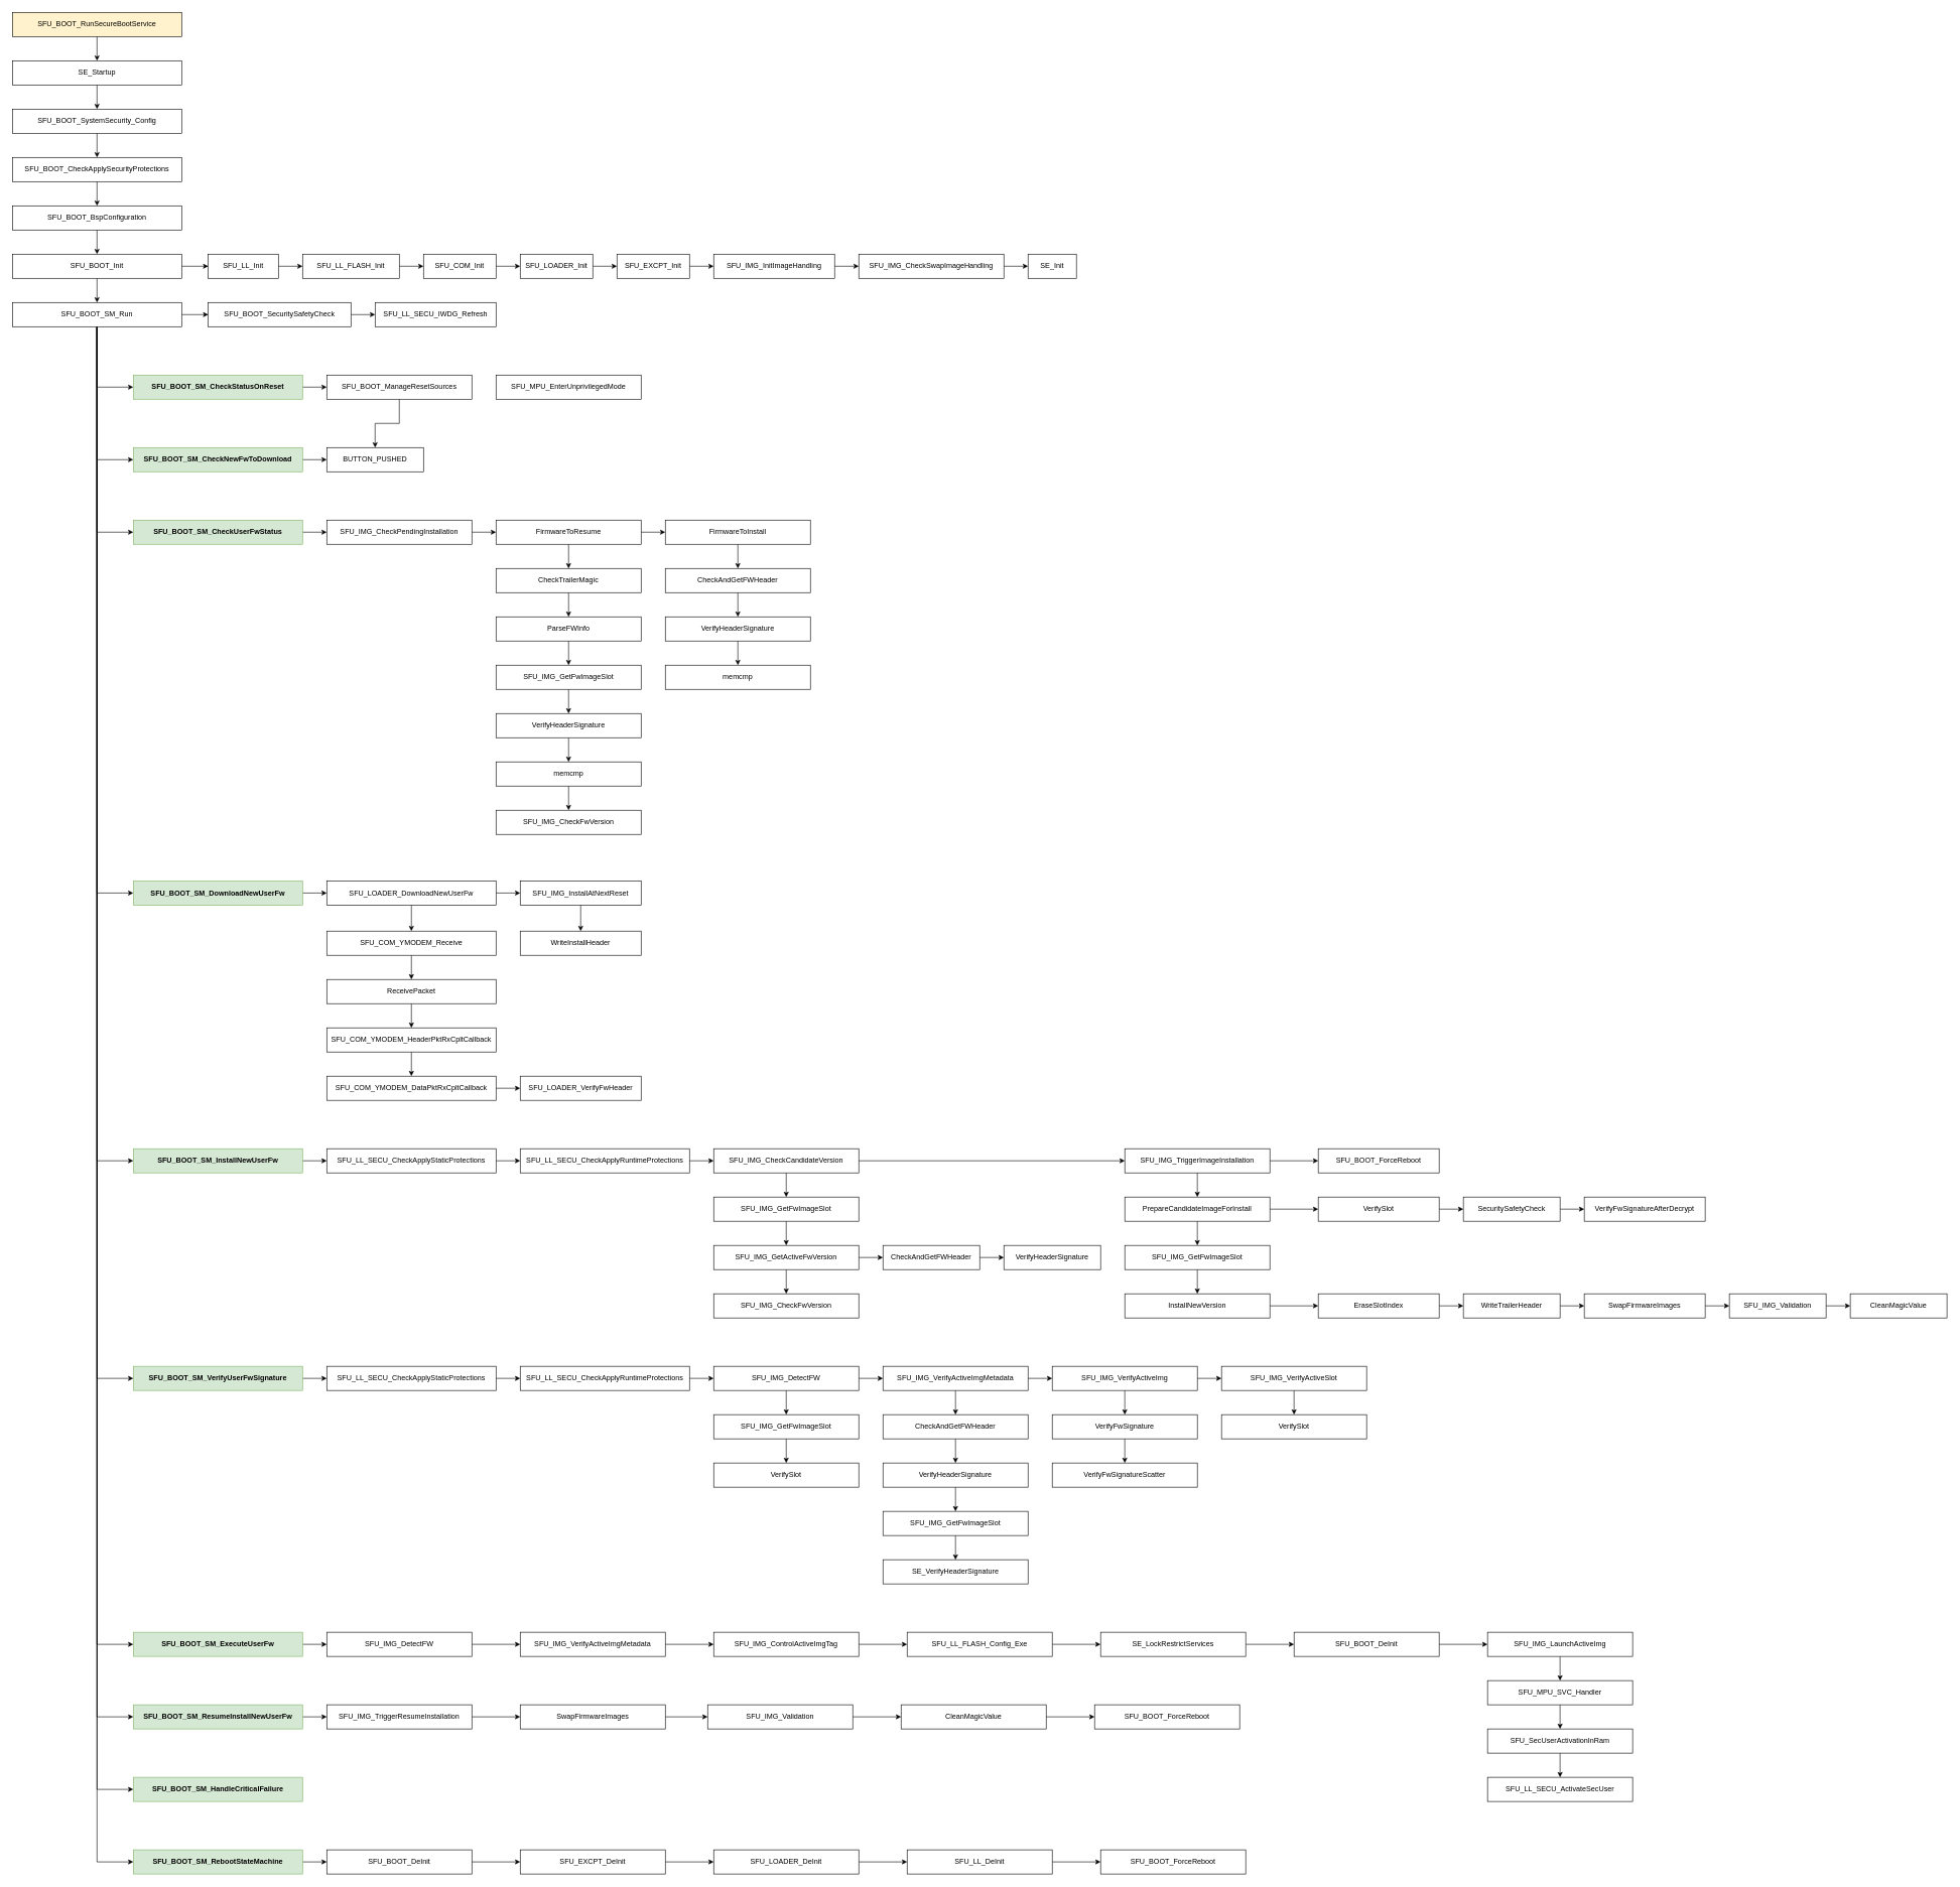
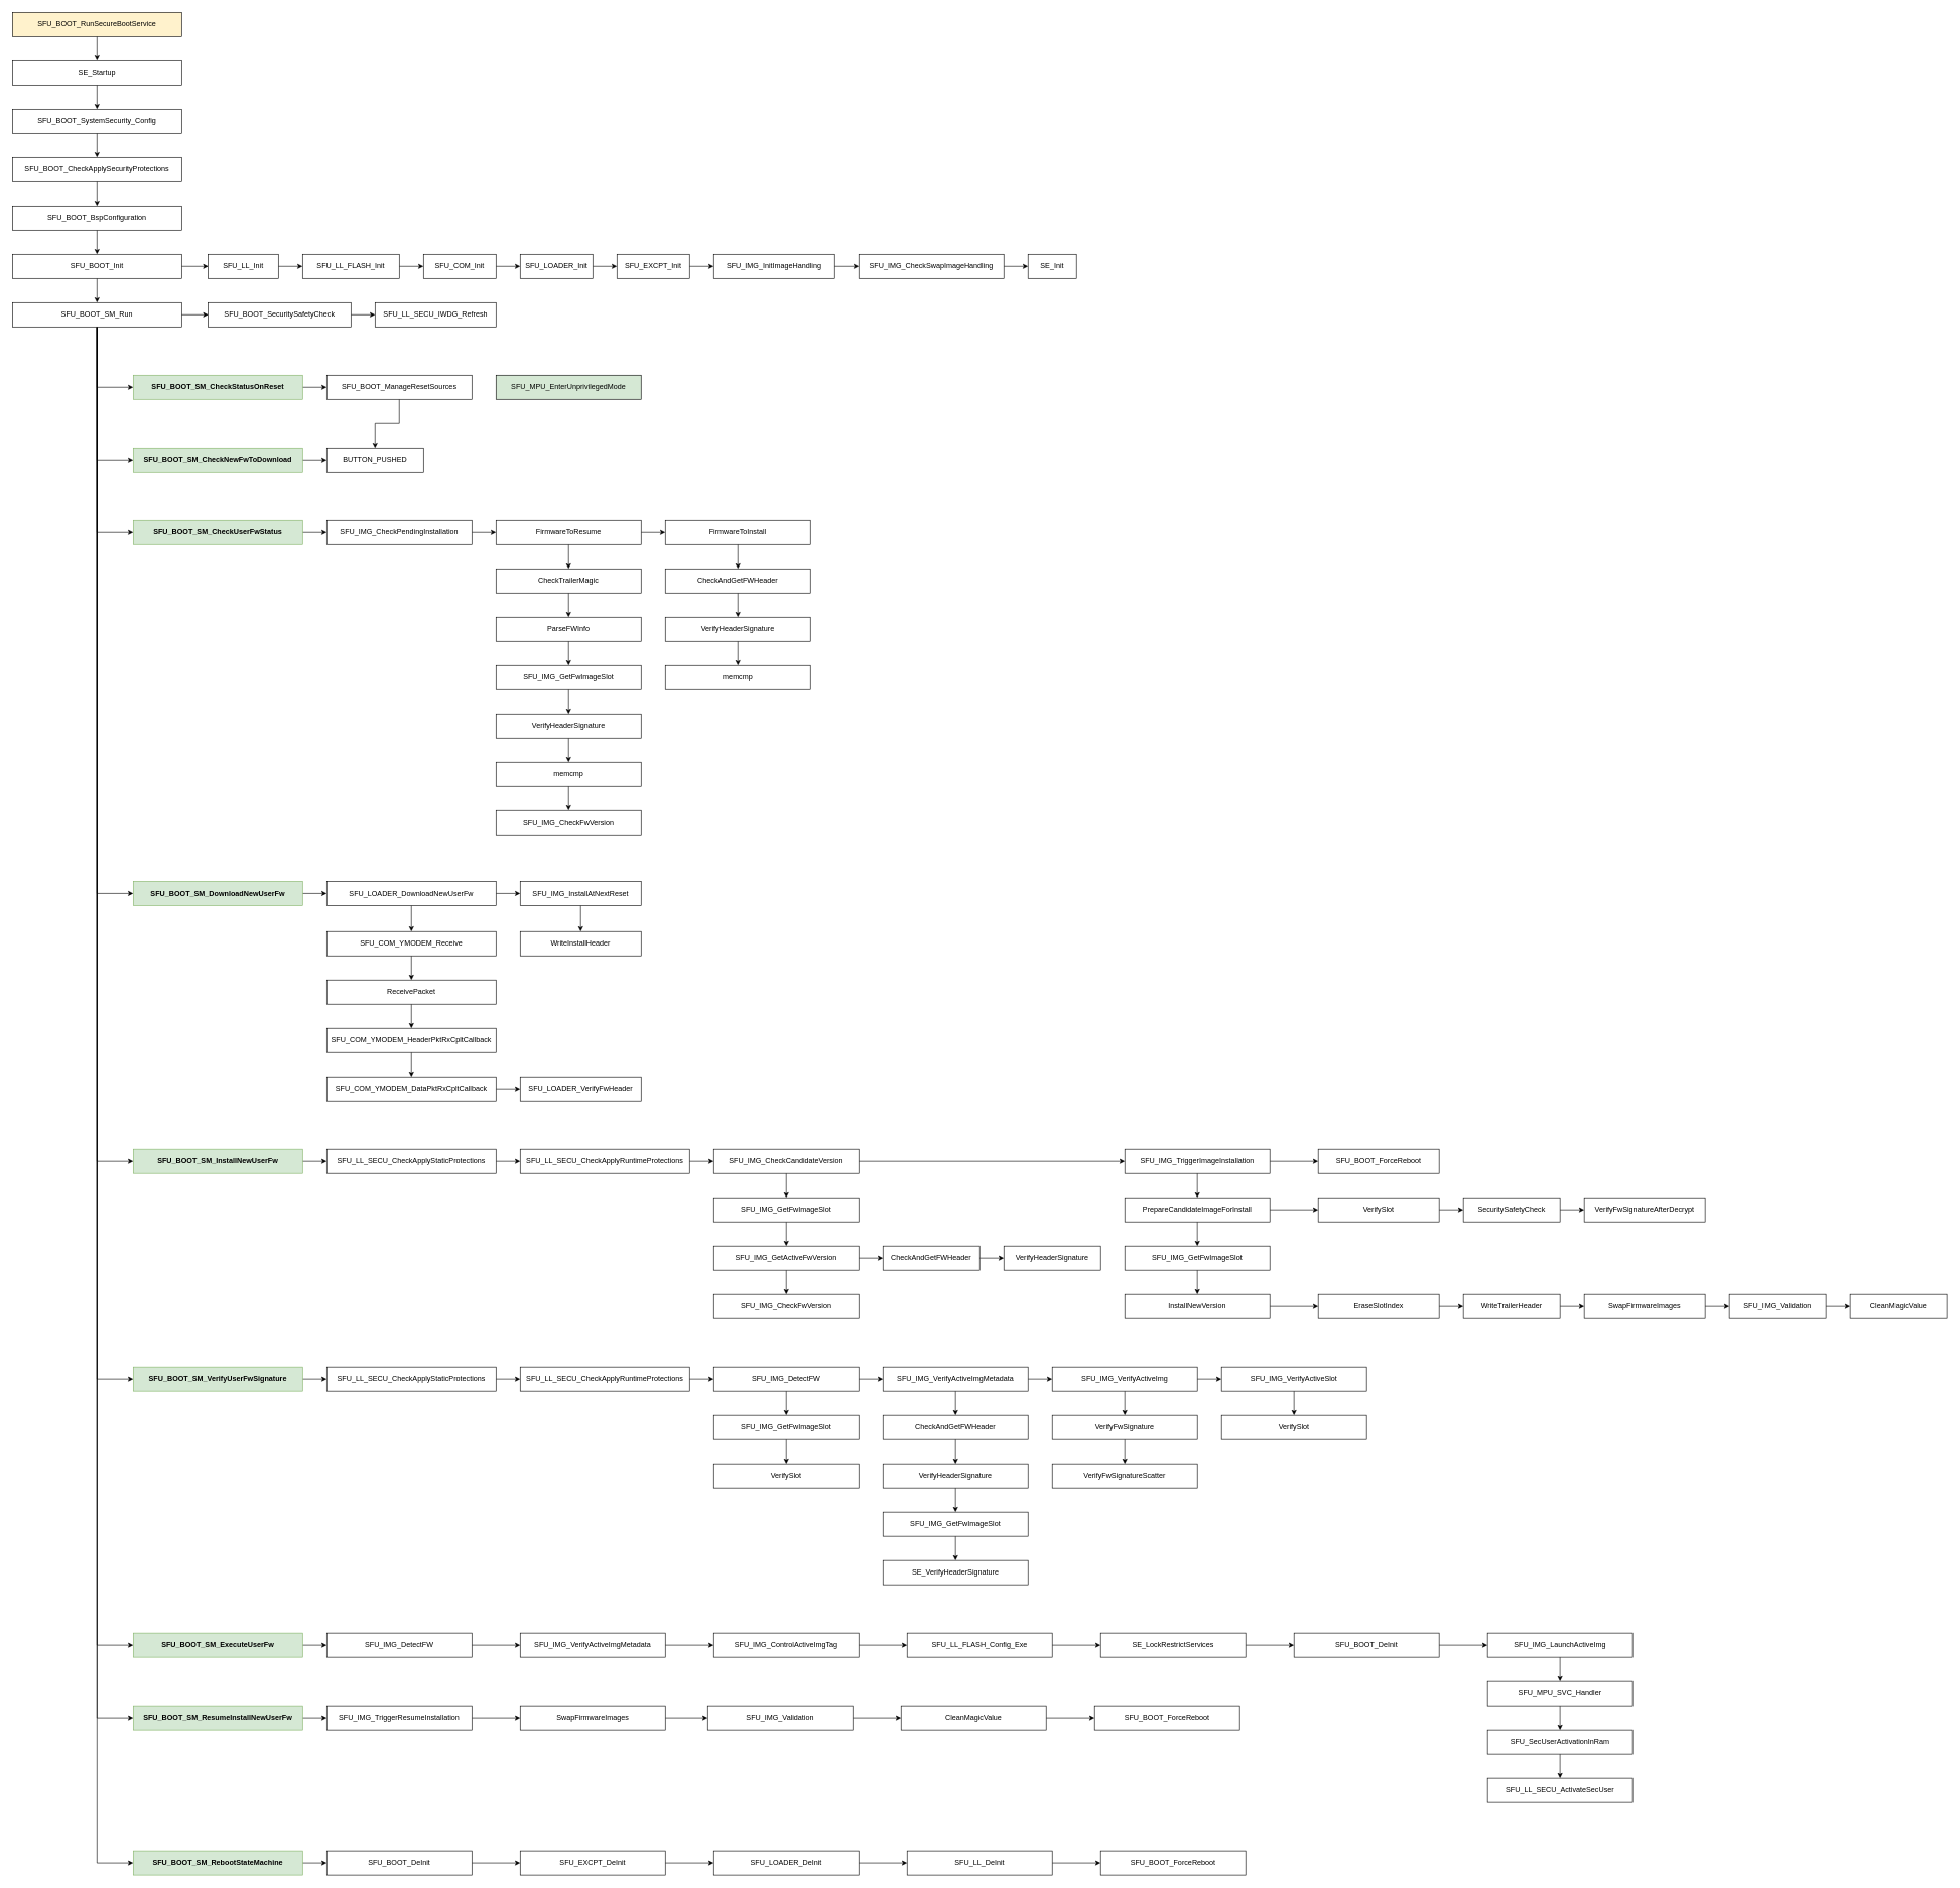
- <mxCell id="66" value="SFU_MPU_EnterUnprivilegedMode" style="rounded=0;whiteSpace=wrap;html=1;flipV=1;" vertex="1" parent="1"><mxGeometry x="820" y="620" width="240" height="40" as="geometry" /></mxCell>
+ <mxCell id="66" value="SFU_MPU_EnterUnprivilegedMode" style="rounded=0;whiteSpace=wrap;html=1;flipV=1;fillColor=#d5e8d4;" vertex="1" parent="1"><mxGeometry x="820" y="620" width="240" height="40" as="geometry" /></mxCell>
- <mxCell id="15" style="edgeStyle=orthogonalEdgeStyle;rounded=0;orthogonalLoop=1;jettySize=auto;html=1;entryX=0;entryY=0.5;entryDx=0;entryDy=0;" edge="1" parent="1" source="18" target="35"><mxGeometry relative="1" as="geometry" /></mxCell>
- <mxCell id="35" value="SFU_BOOT_SM_HandleCriticalFailure" style="rounded=0;whiteSpace=wrap;html=1;flipV=1;fillColor=#d5e8d4;strokeColor=#82b366;fontStyle=1" vertex="1" parent="1"><mxGeometry x="220" y="2940" width="280" height="40" as="geometry" /></mxCell>
